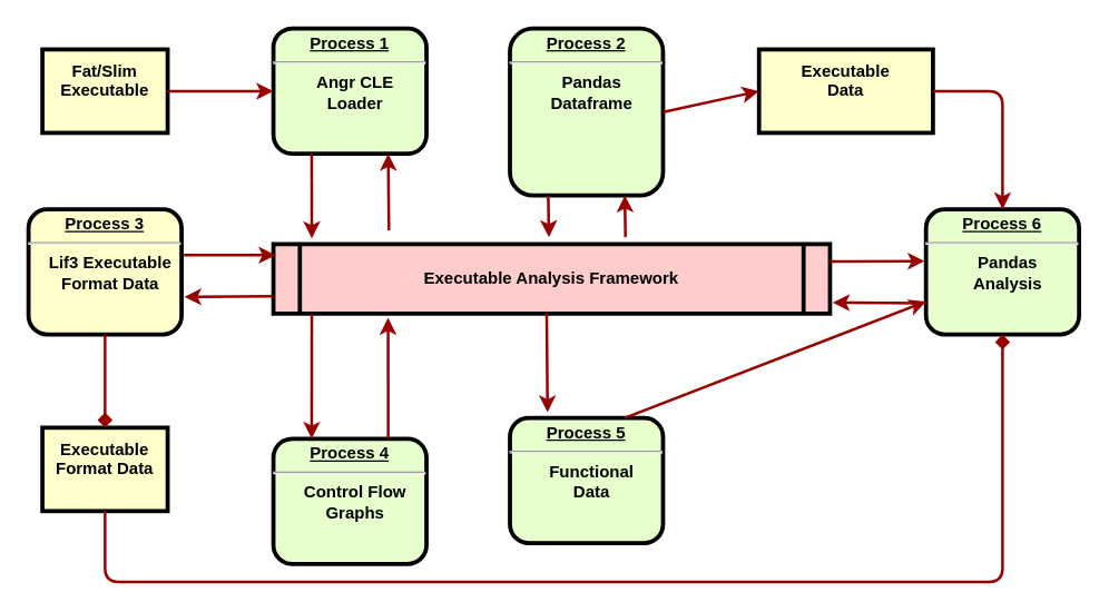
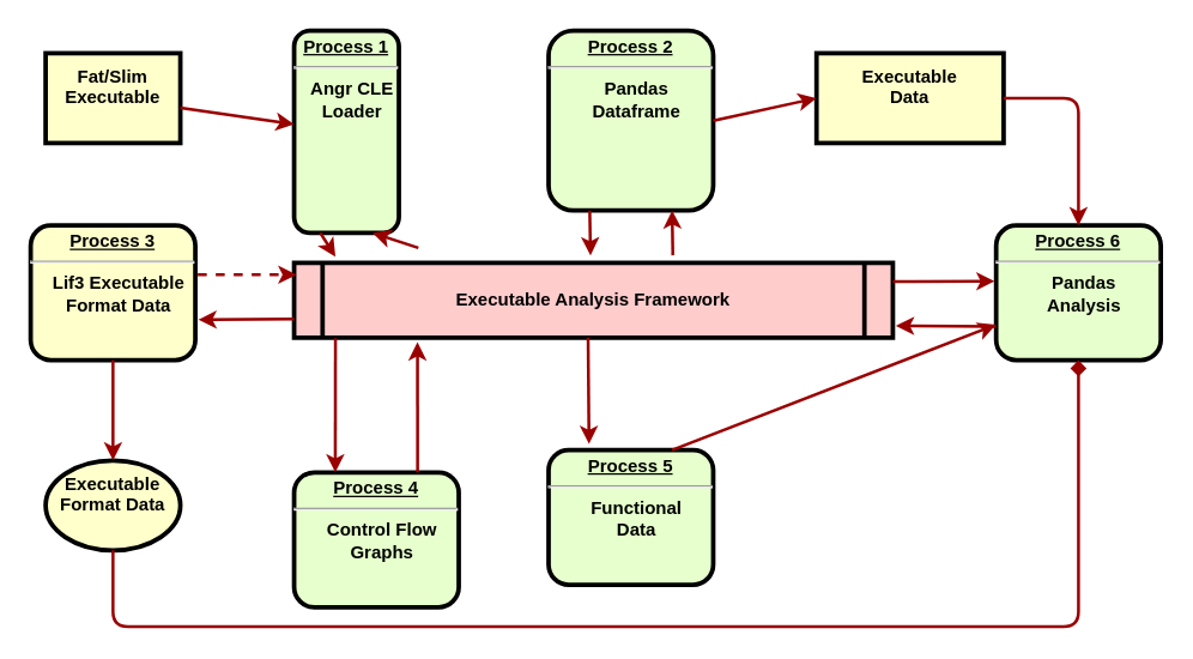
- <mxCell id="2" value="&lt;p style=&quot;margin: 0px; margin-top: 4px; text-align: center; text-decoration: underline;&quot;&gt;&lt;strong&gt;Process 1&lt;br&gt;&lt;/strong&gt;&lt;/p&gt;&lt;hr&gt;&lt;p style=&quot;margin: 0px; margin-left: 8px;&quot;&gt;Angr CLE&lt;/p&gt;&lt;p style=&quot;margin: 0px; margin-left: 8px;&quot;&gt;Loader&lt;br&gt;&lt;/p&gt;" style="verticalAlign=middle;align=center;overflow=fill;fontSize=12;fontFamily=Helvetica;html=1;rounded=1;fontStyle=1;strokeWidth=3;fillColor=#E6FFCC" parent="1" vertex="1"><mxGeometry x="196" y="20" width="110" height="90" as="geometry" /></mxCell>
+ <mxCell id="2" value="&lt;p style=&quot;margin: 0px; margin-top: 4px; text-align: center; text-decoration: underline;&quot;&gt;&lt;strong&gt;Process 1&lt;br&gt;&lt;/strong&gt;&lt;/p&gt;&lt;hr&gt;&lt;p style=&quot;margin: 0px; margin-left: 8px;&quot;&gt;Angr CLE&lt;/p&gt;&lt;p style=&quot;margin: 0px; margin-left: 8px;&quot;&gt;Loader&lt;br&gt;&lt;/p&gt;" style="verticalAlign=middle;align=center;overflow=fill;fontSize=12;fontFamily=Helvetica;html=1;rounded=1;fontStyle=1;strokeWidth=3;fillColor=#E6FFCC" parent="1" vertex="1"><mxGeometry x="196" y="20" width="70" height="135" as="geometry" /></mxCell>
- <mxCell id="24" value="" style="edgeStyle=none;noEdgeStyle=1;strokeColor=#990000;strokeWidth=2;exitX=1.015;exitY=0.365;exitDx=0;exitDy=0;entryX=0.004;entryY=0.158;entryDx=0;entryDy=0;entryPerimeter=0;exitPerimeter=0;" edge="1" parent="1" source="23" target="5"><mxGeometry width="100" height="100" relative="1" as="geometry"><mxPoint x="234" y="120" as="sourcePoint" /><mxPoint x="234" y="181" as="targetPoint" /></mxGeometry></mxCell>
+ <mxCell id="24" value="" style="edgeStyle=none;noEdgeStyle=1;strokeColor=#990000;strokeWidth=2;exitX=1.015;exitY=0.365;exitDx=0;exitDy=0;entryX=0.004;entryY=0.158;entryDx=0;entryDy=0;entryPerimeter=0;exitPerimeter=0;dashed=1;" edge="1" parent="1" source="23" target="5"><mxGeometry width="100" height="100" relative="1" as="geometry"><mxPoint x="234" y="120" as="sourcePoint" /><mxPoint x="234" y="181" as="targetPoint" /></mxGeometry></mxCell>
- <mxCell id="27" value="" style="edgeStyle=none;noEdgeStyle=1;strokeColor=#990000;strokeWidth=2;entryX=0.5;entryY=0;entryDx=0;entryDy=0;exitX=0.5;exitY=1;exitDx=0;exitDy=0;endArrow=diamond;" edge="1" parent="1" source="23" target="26"><mxGeometry width="100" height="100" relative="1" as="geometry"><mxPoint x="234" y="235" as="sourcePoint" /><mxPoint x="234" y="310" as="targetPoint" /></mxGeometry></mxCell>
+ <mxCell id="27" value="" style="edgeStyle=none;noEdgeStyle=1;strokeColor=#990000;strokeWidth=2;entryX=0.5;entryY=0;entryDx=0;entryDy=0;exitX=0.5;exitY=1;exitDx=0;exitDy=0;" edge="1" parent="1" source="23" target="26"><mxGeometry width="100" height="100" relative="1" as="geometry"><mxPoint x="234" y="235" as="sourcePoint" /><mxPoint x="234" y="310" as="targetPoint" /></mxGeometry></mxCell>
- <mxCell id="26" value="Executable&#10;Format Data&#10;" style="whiteSpace=wrap;align=center;verticalAlign=middle;fontStyle=1;strokeWidth=3;fillColor=#FFFFCC" vertex="1" parent="1"><mxGeometry x="30" y="307" width="90" height="60" as="geometry" /></mxCell>
+ <mxCell id="26" value="Executable&#10;Format Data&#10;" style="ellipse;whiteSpace=wrap;align=center;verticalAlign=middle;fontStyle=1;strokeWidth=3;fillColor=#FFFFCC;" vertex="1" parent="1"><mxGeometry x="30" y="307" width="90" height="60" as="geometry" /></mxCell>
